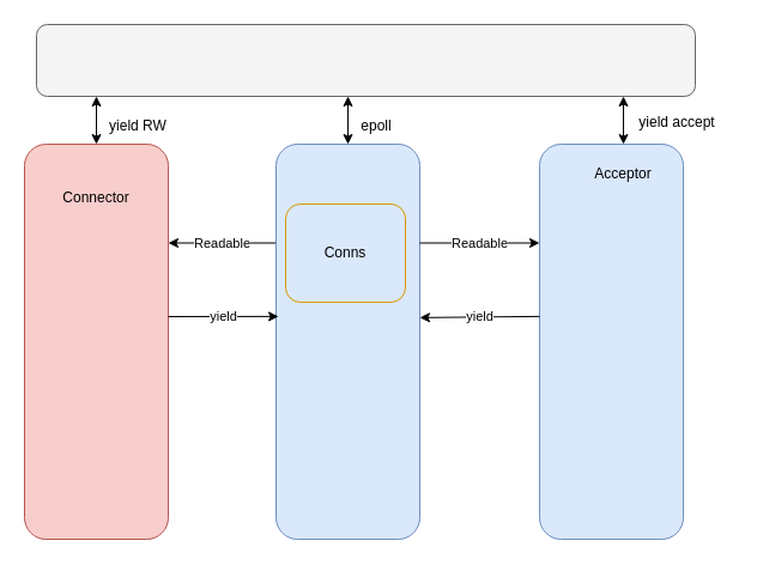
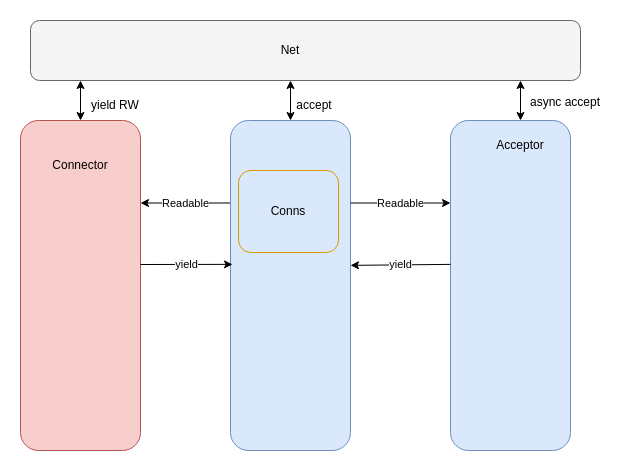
+ <mxCell id="11" value="Net" style="text;html=1;strokeColor=none;fillColor=none;align=center;verticalAlign=middle;whiteSpace=wrap;rounded=0;" vertex="1" parent="1"><mxGeometry x="260" y="35" width="60" height="30" as="geometry" /></mxCell>
- <mxCell id="13" value="yield accept" style="text;html=1;strokeColor=none;fillColor=none;align=center;verticalAlign=middle;whiteSpace=wrap;rounded=0;" vertex="1" parent="1"><mxGeometry x="520" y="87" width="90" height="30" as="geometry" /></mxCell>
+ <mxCell id="13" value="async accept" style="text;html=1;strokeColor=none;fillColor=none;align=center;verticalAlign=middle;whiteSpace=wrap;rounded=0;" vertex="1" parent="1"><mxGeometry x="520" y="87" width="90" height="30" as="geometry" /></mxCell>
- <mxCell id="14" value="epoll" style="text;html=1;strokeColor=none;fillColor=none;align=center;verticalAlign=middle;whiteSpace=wrap;rounded=0;" vertex="1" parent="1"><mxGeometry x="284" y="90" width="60" height="30" as="geometry" /></mxCell>
+ <mxCell id="14" value="accept" style="text;html=1;strokeColor=none;fillColor=none;align=center;verticalAlign=middle;whiteSpace=wrap;rounded=0;" vertex="1" parent="1"><mxGeometry x="284" y="90" width="60" height="30" as="geometry" /></mxCell>
